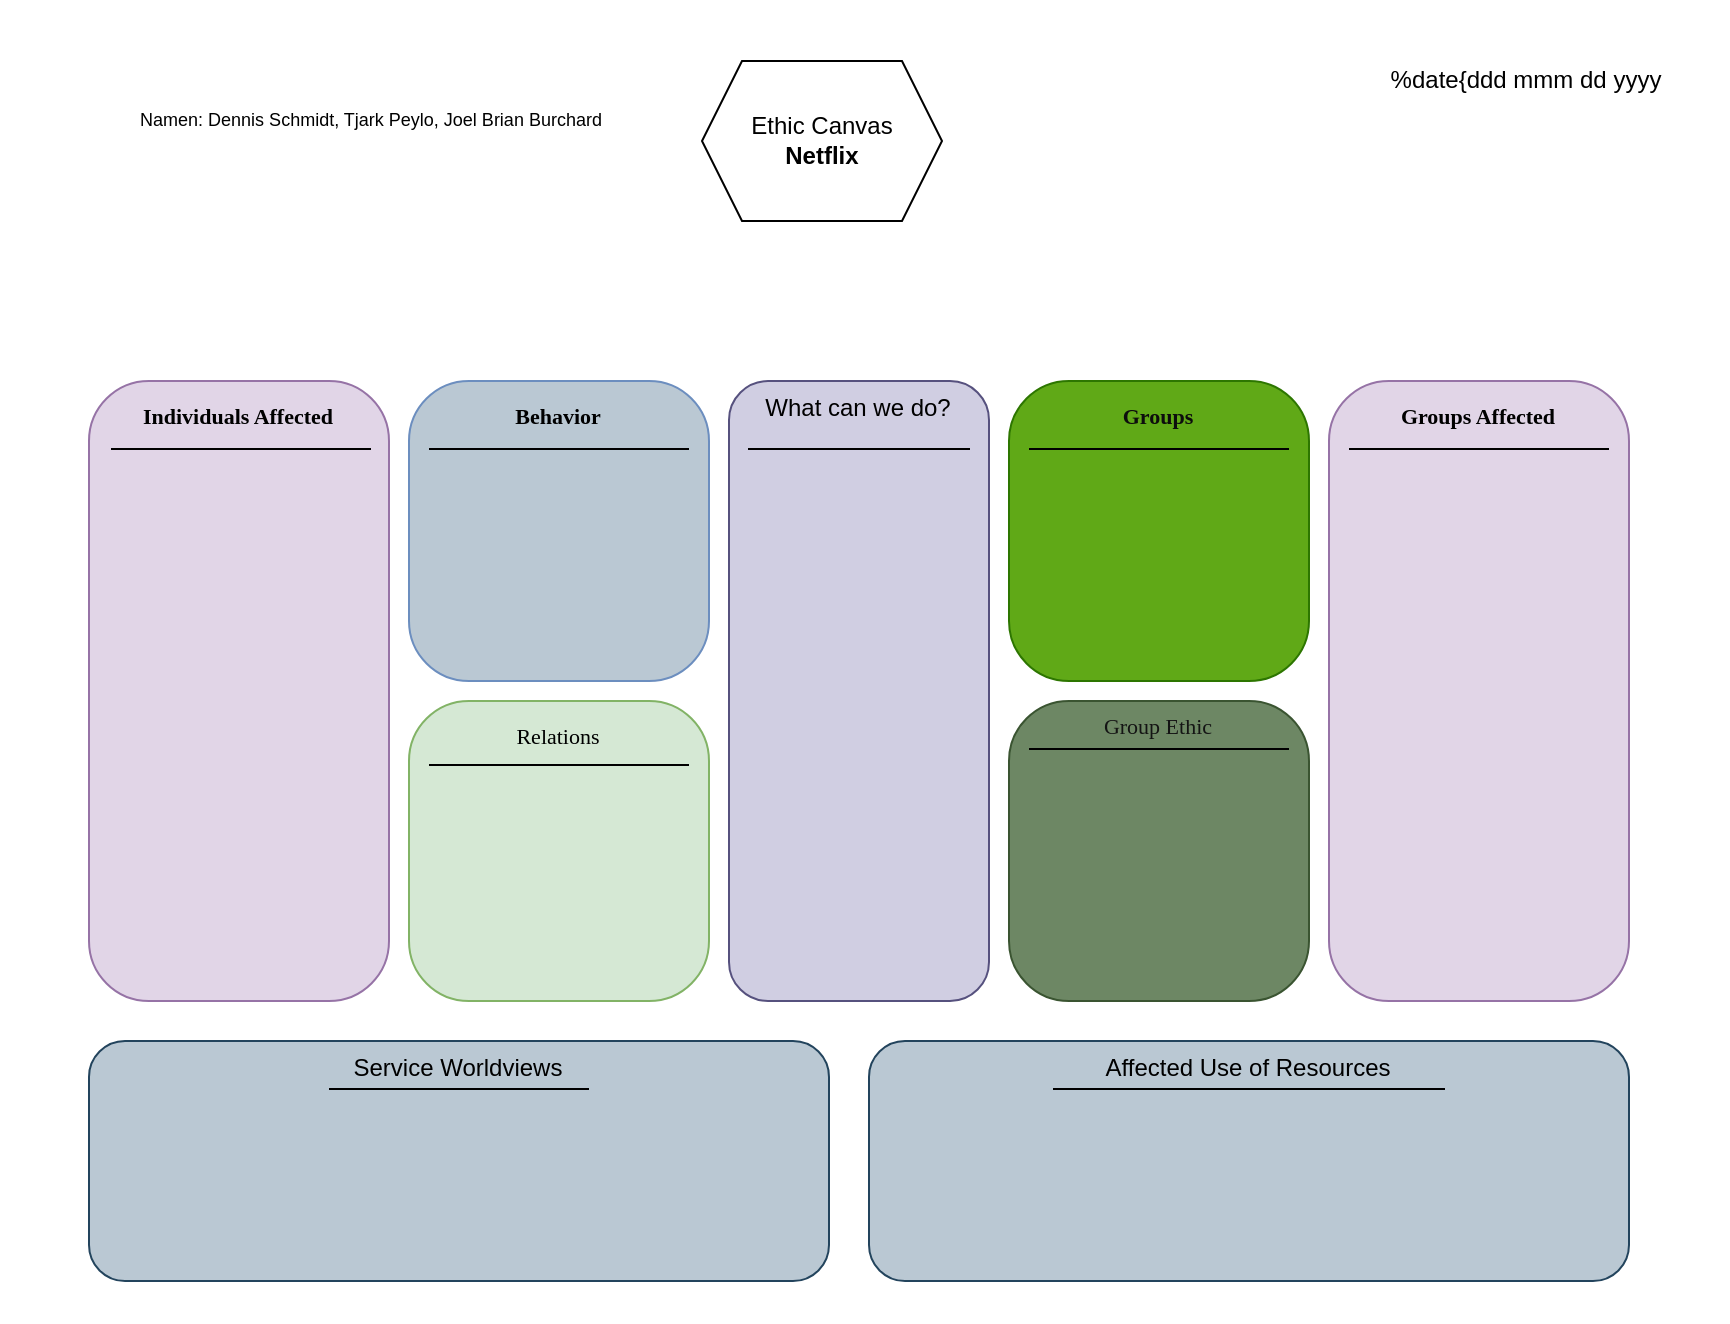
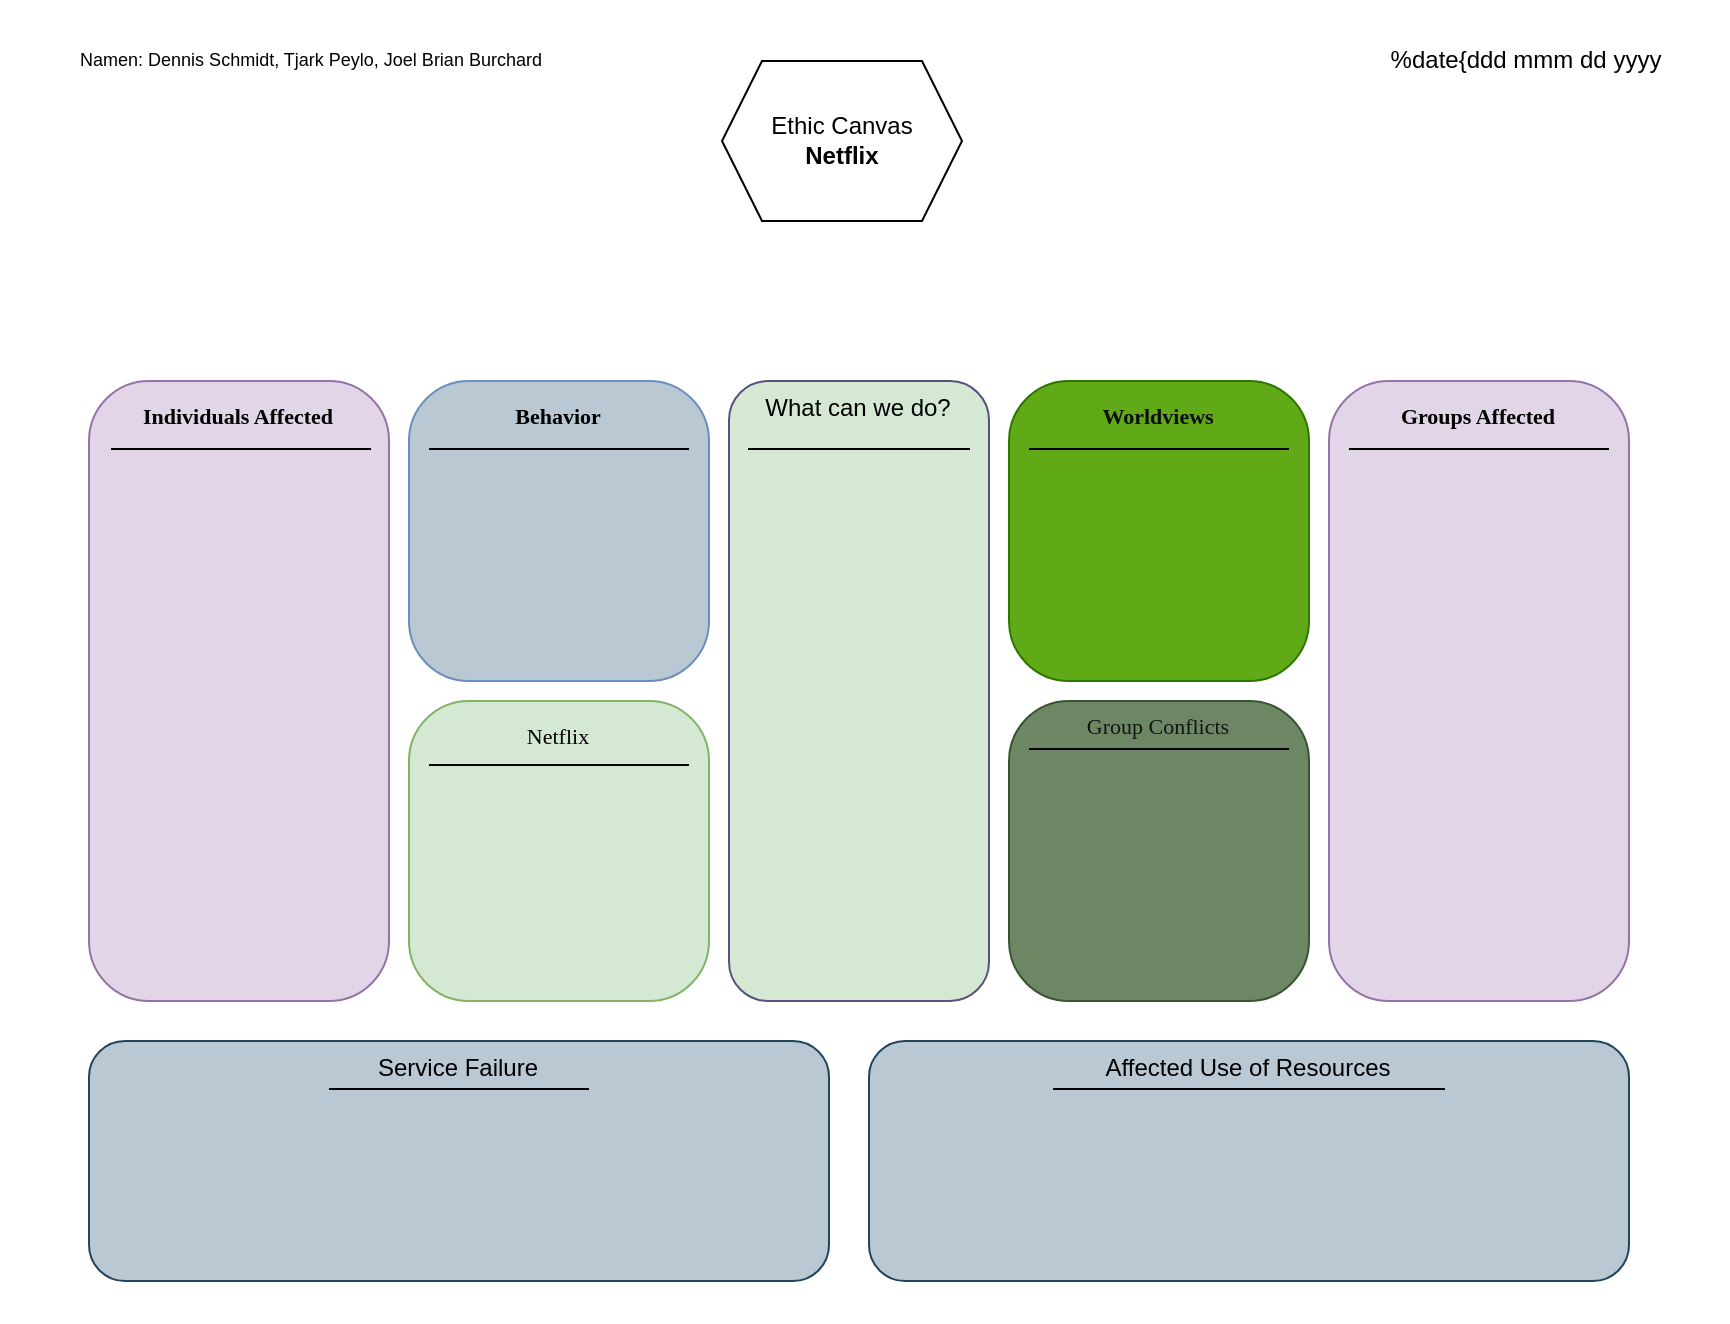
- <mxCell id="12" value="%date{ddd mmm dd yyyy HH:MM:ss}%" style="text;html=1;strokeColor=none;fillColor=none;align=center;verticalAlign=middle;whiteSpace=wrap;overflow=hidden;" vertex="1" parent="1"><mxGeometry x="683" y="30" width="160" height="20" as="geometry" /></mxCell>
+ <mxCell id="12" value="%date{ddd mmm dd yyyy HH:MM:ss}%" style="text;html=1;strokeColor=none;fillColor=none;align=center;verticalAlign=middle;whiteSpace=wrap;overflow=hidden;" vertex="1" parent="1"><mxGeometry x="683" width="160" height="20" as="geometry" y="20" /></mxCell>
- <mxCell id="22" value="Namen: Dennis Schmidt, Tjark Peylo, Joel Brian Burchard" style="text;html=1;align=center;verticalAlign=middle;resizable=0;points=[];autosize=1;strokeColor=none;fillColor=none;fontSize=9;" vertex="1" parent="1"><mxGeometry x="50" y="50" width="270" height="20" as="geometry" /></mxCell>
+ <mxCell id="22" value="Namen: Dennis Schmidt, Tjark Peylo, Joel Brian Burchard" style="text;html=1;align=center;verticalAlign=middle;resizable=0;points=[];autosize=1;strokeColor=none;fillColor=none;fontSize=9;" vertex="1" parent="1"><mxGeometry x="20" width="270" height="20" as="geometry" y="20" /></mxCell>
- <mxCell id="2" value="&lt;div&gt;Ethic Canvas&lt;/div&gt;&lt;div&gt;&lt;b&gt;Netflix&lt;/b&gt;&lt;br&gt;&lt;/div&gt;" style="shape=hexagon;perimeter=hexagonPerimeter2;whiteSpace=wrap;html=1;fixedSize=1;" vertex="1" parent="1"><mxGeometry x="350.5" y="30" width="120" height="80" as="geometry" /></mxCell>
+ <mxCell id="2" value="&lt;div&gt;Ethic Canvas&lt;/div&gt;&lt;div&gt;&lt;b&gt;Netflix&lt;/b&gt;&lt;br&gt;&lt;/div&gt;" style="shape=hexagon;perimeter=hexagonPerimeter2;whiteSpace=wrap;html=1;fixedSize=1;" vertex="1" parent="1"><mxGeometry x="360.5" y="30" width="120" height="80" as="geometry" /></mxCell>
- <mxCell id="7" value="&lt;p style=&quot;line-height: 10%; font-size: 11px;&quot;&gt;&lt;font color=&quot;#0d0d0d&quot;&gt;&lt;b&gt;Groups&lt;/b&gt;&lt;br&gt;&lt;/font&gt;&lt;/p&gt;&lt;p style=&quot;line-height: 10%; font-size: 11px;&quot;&gt;&lt;font color=&quot;#0d0d0d&quot; style=&quot;font-size: 11px;&quot;&gt;&lt;br&gt;&lt;/font&gt;&lt;/p&gt;&lt;p style=&quot;line-height: 10%; font-size: 11px;&quot;&gt;&lt;font color=&quot;#0d0d0d&quot; style=&quot;font-size: 11px;&quot;&gt;&lt;br style=&quot;font-size: 11px;&quot;&gt;&lt;/font&gt;&lt;/p&gt;&lt;div&gt;&lt;font color=&quot;#0d0d0d&quot;&gt;&lt;br&gt;&lt;/font&gt;&lt;/div&gt;&lt;div&gt;&lt;font color=&quot;#0d0d0d&quot;&gt;&lt;br&gt;&lt;/font&gt;&lt;/div&gt;&lt;div&gt;&lt;font color=&quot;#0d0d0d&quot;&gt;&lt;br&gt;&lt;/font&gt;&lt;/div&gt;" style="whiteSpace=wrap;html=1;aspect=fixed;align=center;fillColor=#60a917;strokeWidth=1;perimeterSpacing=0;rounded=1;arcSize=20;verticalAlign=top;labelPosition=center;verticalLabelPosition=middle;fontSize=11;labelBorderColor=none;fontStyle=0;strokeColor=#2D7600;fontFamily=Verdana;horizontal=1;fontColor=#ffffff;" vertex="1" parent="1"><mxGeometry x="504" y="190" width="150" height="150" as="geometry" /></mxCell>
+ <mxCell id="7" value="&lt;p style=&quot;line-height: 10%; font-size: 11px;&quot;&gt;&lt;font color=&quot;#0d0d0d&quot;&gt;&lt;b&gt;Worldviews&lt;/b&gt;&lt;br&gt;&lt;/font&gt;&lt;/p&gt;&lt;p style=&quot;line-height: 10%; font-size: 11px;&quot;&gt;&lt;font color=&quot;#0d0d0d&quot; style=&quot;font-size: 11px;&quot;&gt;&lt;br&gt;&lt;/font&gt;&lt;/p&gt;&lt;p style=&quot;line-height: 10%; font-size: 11px;&quot;&gt;&lt;font color=&quot;#0d0d0d&quot; style=&quot;font-size: 11px;&quot;&gt;&lt;br style=&quot;font-size: 11px;&quot;&gt;&lt;/font&gt;&lt;/p&gt;&lt;div&gt;&lt;font color=&quot;#0d0d0d&quot;&gt;&lt;br&gt;&lt;/font&gt;&lt;/div&gt;&lt;div&gt;&lt;font color=&quot;#0d0d0d&quot;&gt;&lt;br&gt;&lt;/font&gt;&lt;/div&gt;&lt;div&gt;&lt;font color=&quot;#0d0d0d&quot;&gt;&lt;br&gt;&lt;/font&gt;&lt;/div&gt;" style="whiteSpace=wrap;html=1;aspect=fixed;align=center;fillColor=#60a917;strokeWidth=1;perimeterSpacing=0;rounded=1;arcSize=20;verticalAlign=top;labelPosition=center;verticalLabelPosition=middle;fontSize=11;labelBorderColor=none;fontStyle=0;strokeColor=#2D7600;fontFamily=Verdana;horizontal=1;fontColor=#ffffff;" vertex="1" parent="1"><mxGeometry x="504" y="190" width="150" height="150" as="geometry" /></mxCell>
- <mxCell id="9" value="What can we do?" style="whiteSpace=wrap;html=1;aspect=fixed;rounded=1;glass=0;rotation=0;fillColor=#d0cee2;strokeColor=#56517e;verticalAlign=top;" vertex="1" parent="1"><mxGeometry x="364" y="190" width="130" height="310" as="geometry" /></mxCell>
+ <mxCell id="9" value="What can we do?" style="whiteSpace=wrap;html=1;aspect=fixed;rounded=1;glass=0;rotation=0;fillColor=#d5e8d4;strokeColor=#56517e;verticalAlign=top;" vertex="1" parent="1"><mxGeometry x="364" y="190" width="130" height="310" as="geometry" /></mxCell>
- <mxCell id="6" value="&lt;p style=&quot;line-height: 10%; font-size: 11px;&quot;&gt;Relations&lt;br&gt;&lt;/p&gt;&lt;p style=&quot;line-height: 10%; font-size: 11px;&quot;&gt;&lt;font style=&quot;font-size: 11px;&quot;&gt;&lt;br&gt;&lt;/font&gt;&lt;/p&gt;&lt;p style=&quot;line-height: 10%; font-size: 11px;&quot;&gt;&lt;font style=&quot;font-size: 11px;&quot;&gt;&lt;br style=&quot;font-size: 11px;&quot;&gt;&lt;/font&gt;&lt;/p&gt;&lt;div&gt;&lt;br&gt;&lt;/div&gt;&lt;div&gt;&lt;br&gt;&lt;/div&gt;&lt;div&gt;&lt;br&gt;&lt;/div&gt;" style="whiteSpace=wrap;html=1;aspect=fixed;align=center;fillColor=#d5e8d4;strokeWidth=1;perimeterSpacing=0;rounded=1;arcSize=20;verticalAlign=top;labelPosition=center;verticalLabelPosition=middle;fontSize=11;labelBorderColor=none;fontStyle=0;strokeColor=#82b366;fontFamily=Verdana;horizontal=1;" vertex="1" parent="1"><mxGeometry x="204" y="350" width="150" height="150" as="geometry" /></mxCell>
+ <mxCell id="6" value="&lt;p style=&quot;line-height: 10%; font-size: 11px;&quot;&gt;Netflix&lt;br&gt;&lt;/p&gt;&lt;p style=&quot;line-height: 10%; font-size: 11px;&quot;&gt;&lt;font style=&quot;font-size: 11px;&quot;&gt;&lt;br&gt;&lt;/font&gt;&lt;/p&gt;&lt;p style=&quot;line-height: 10%; font-size: 11px;&quot;&gt;&lt;font style=&quot;font-size: 11px;&quot;&gt;&lt;br style=&quot;font-size: 11px;&quot;&gt;&lt;/font&gt;&lt;/p&gt;&lt;div&gt;&lt;br&gt;&lt;/div&gt;&lt;div&gt;&lt;br&gt;&lt;/div&gt;&lt;div&gt;&lt;br&gt;&lt;/div&gt;" style="whiteSpace=wrap;html=1;aspect=fixed;align=center;fillColor=#d5e8d4;strokeWidth=1;perimeterSpacing=0;rounded=1;arcSize=20;verticalAlign=top;labelPosition=center;verticalLabelPosition=middle;fontSize=11;labelBorderColor=none;fontStyle=0;strokeColor=#82b366;fontFamily=Verdana;horizontal=1;" vertex="1" parent="1"><mxGeometry x="204" y="350" width="150" height="150" as="geometry" /></mxCell>
- <mxCell id="8" value="&lt;div&gt;&lt;font color=&quot;#141414&quot;&gt;Group Ethic&lt;/font&gt;&lt;/div&gt;&lt;div&gt;&lt;font color=&quot;#141414&quot;&gt;&lt;br&gt;&lt;/font&gt;&lt;/div&gt;" style="whiteSpace=wrap;html=1;aspect=fixed;align=center;fillColor=#6d8764;strokeWidth=1;perimeterSpacing=0;rounded=1;arcSize=20;verticalAlign=top;labelPosition=center;verticalLabelPosition=middle;fontSize=11;labelBorderColor=none;fontStyle=0;strokeColor=#3A5431;fontFamily=Verdana;horizontal=1;fontColor=#ffffff;" vertex="1" parent="1"><mxGeometry x="504" y="350" width="150" height="150" as="geometry" /></mxCell>
+ <mxCell id="8" value="&lt;div&gt;&lt;font color=&quot;#141414&quot;&gt;Group Conflicts&lt;/font&gt;&lt;/div&gt;&lt;div&gt;&lt;font color=&quot;#141414&quot;&gt;&lt;br&gt;&lt;/font&gt;&lt;/div&gt;" style="whiteSpace=wrap;html=1;aspect=fixed;align=center;fillColor=#6d8764;strokeWidth=1;perimeterSpacing=0;rounded=1;arcSize=20;verticalAlign=top;labelPosition=center;verticalLabelPosition=middle;fontSize=11;labelBorderColor=none;fontStyle=0;strokeColor=#3A5431;fontFamily=Verdana;horizontal=1;fontColor=#ffffff;" vertex="1" parent="1"><mxGeometry x="504" y="350" width="150" height="150" as="geometry" /></mxCell>
- <mxCell id="10" value="Service Worldviews" style="rounded=1;whiteSpace=wrap;html=1;fillColor=#bac8d3;strokeColor=#23445d;verticalAlign=top;" vertex="1" parent="1"><mxGeometry x="44" y="520" width="370" height="120" as="geometry" /></mxCell>
+ <mxCell id="10" value="Service Failure" style="rounded=1;whiteSpace=wrap;html=1;fillColor=#bac8d3;strokeColor=#23445d;verticalAlign=top;" vertex="1" parent="1"><mxGeometry x="44" y="520" width="370" height="120" as="geometry" /></mxCell>
